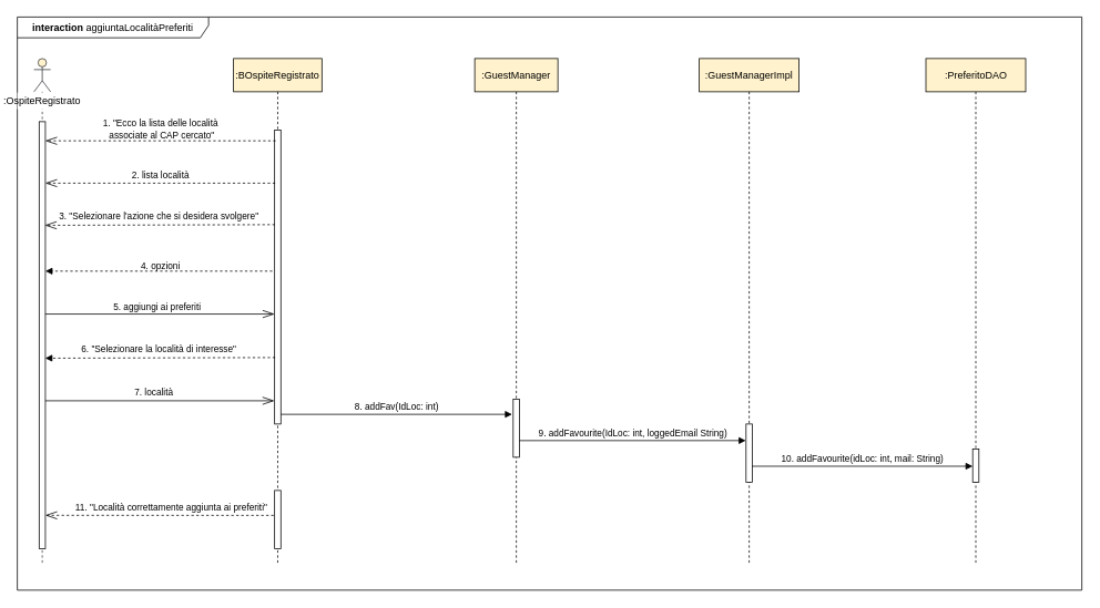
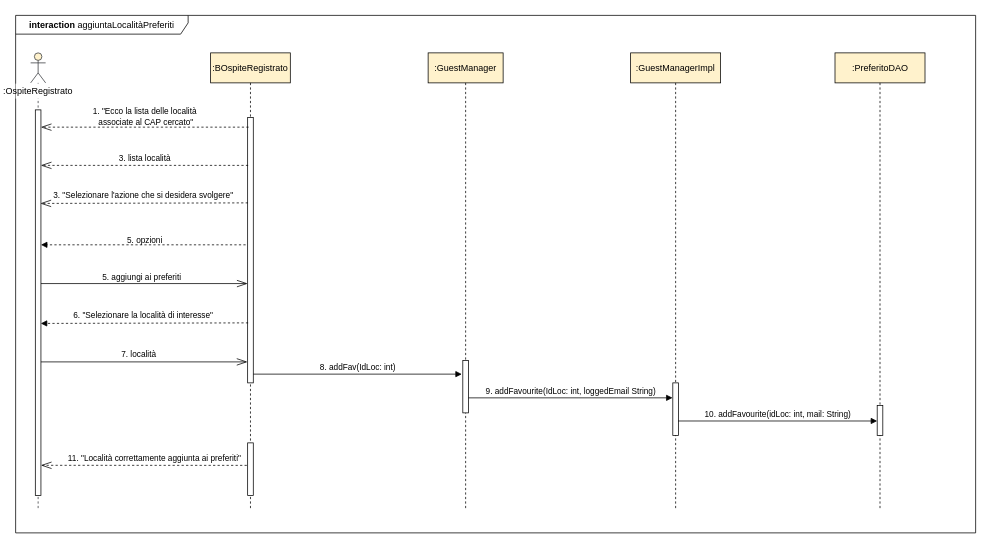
- <mxCell id="23" value="&lt;span style=&quot;font-size: 11px&quot;&gt;2. lista località&lt;/span&gt;" style="text;html=1;align=center;verticalAlign=middle;resizable=0;points=[];autosize=1;" parent="1" vertex="1"><mxGeometry x="151.78" y="200" width="80" height="20" as="geometry" /></mxCell>
+ <mxCell id="23" value="&lt;span style=&quot;font-size: 11px&quot;&gt;3. lista località&lt;/span&gt;" style="text;html=1;align=center;verticalAlign=middle;resizable=0;points=[];autosize=1;" parent="1" vertex="1"><mxGeometry x="151.78" y="200" width="80" height="20" as="geometry" /></mxCell>
- <mxCell id="30" value="&lt;span style=&quot;font-size: 11px&quot;&gt;4. opzioni&lt;/span&gt;" style="text;html=1;align=center;verticalAlign=middle;resizable=0;points=[];autosize=1;" parent="1" vertex="1"><mxGeometry x="161.78" y="310" width="60" height="20" as="geometry" /></mxCell>
+ <mxCell id="30" value="&lt;span style=&quot;font-size: 11px&quot;&gt;5. opzioni&lt;/span&gt;" style="text;html=1;align=center;verticalAlign=middle;resizable=0;points=[];autosize=1;" parent="1" vertex="1"><mxGeometry x="161.78" y="310" width="60" height="20" as="geometry" /></mxCell>
